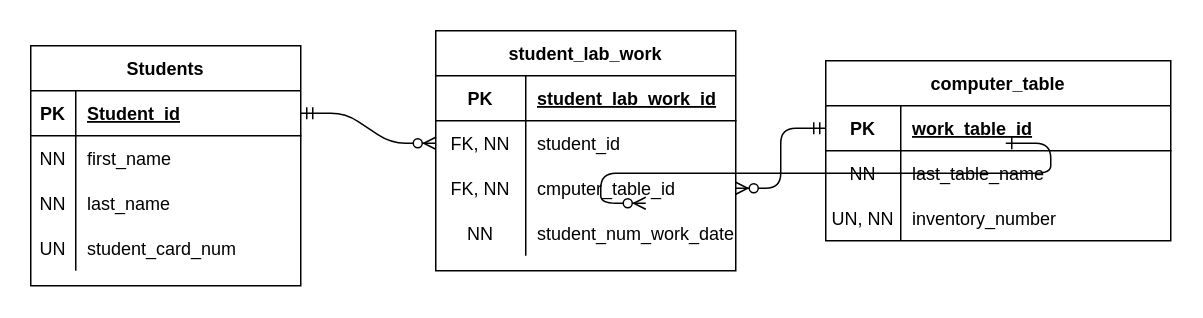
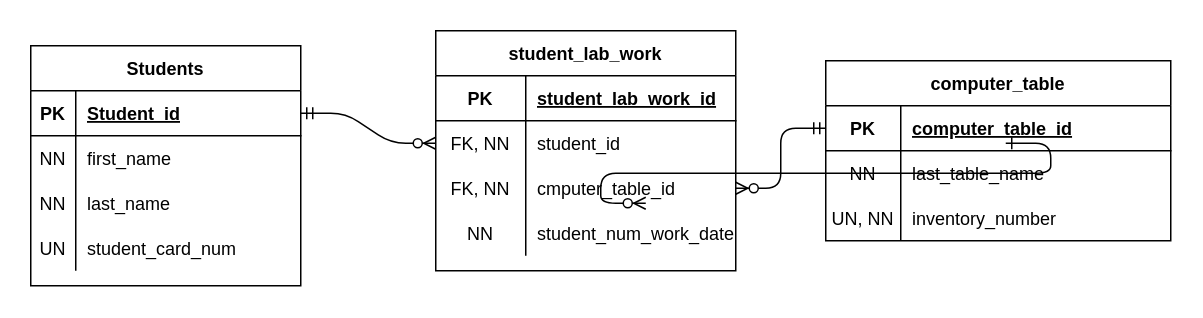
- <mxCell id="19" value="work_table_id" style="shape=partialRectangle;connectable=0;fillColor=none;top=0;left=0;bottom=0;right=0;align=left;spacingLeft=6;fontStyle=5;overflow=hidden;" vertex="1" parent="17"><mxGeometry x="50" width="180" height="30" as="geometry" /></mxCell>
+ <mxCell id="19" value="computer_table_id" style="shape=partialRectangle;connectable=0;fillColor=none;top=0;left=0;bottom=0;right=0;align=left;spacingLeft=6;fontStyle=5;overflow=hidden;" vertex="1" parent="17"><mxGeometry x="50" width="180" height="30" as="geometry" /></mxCell>
